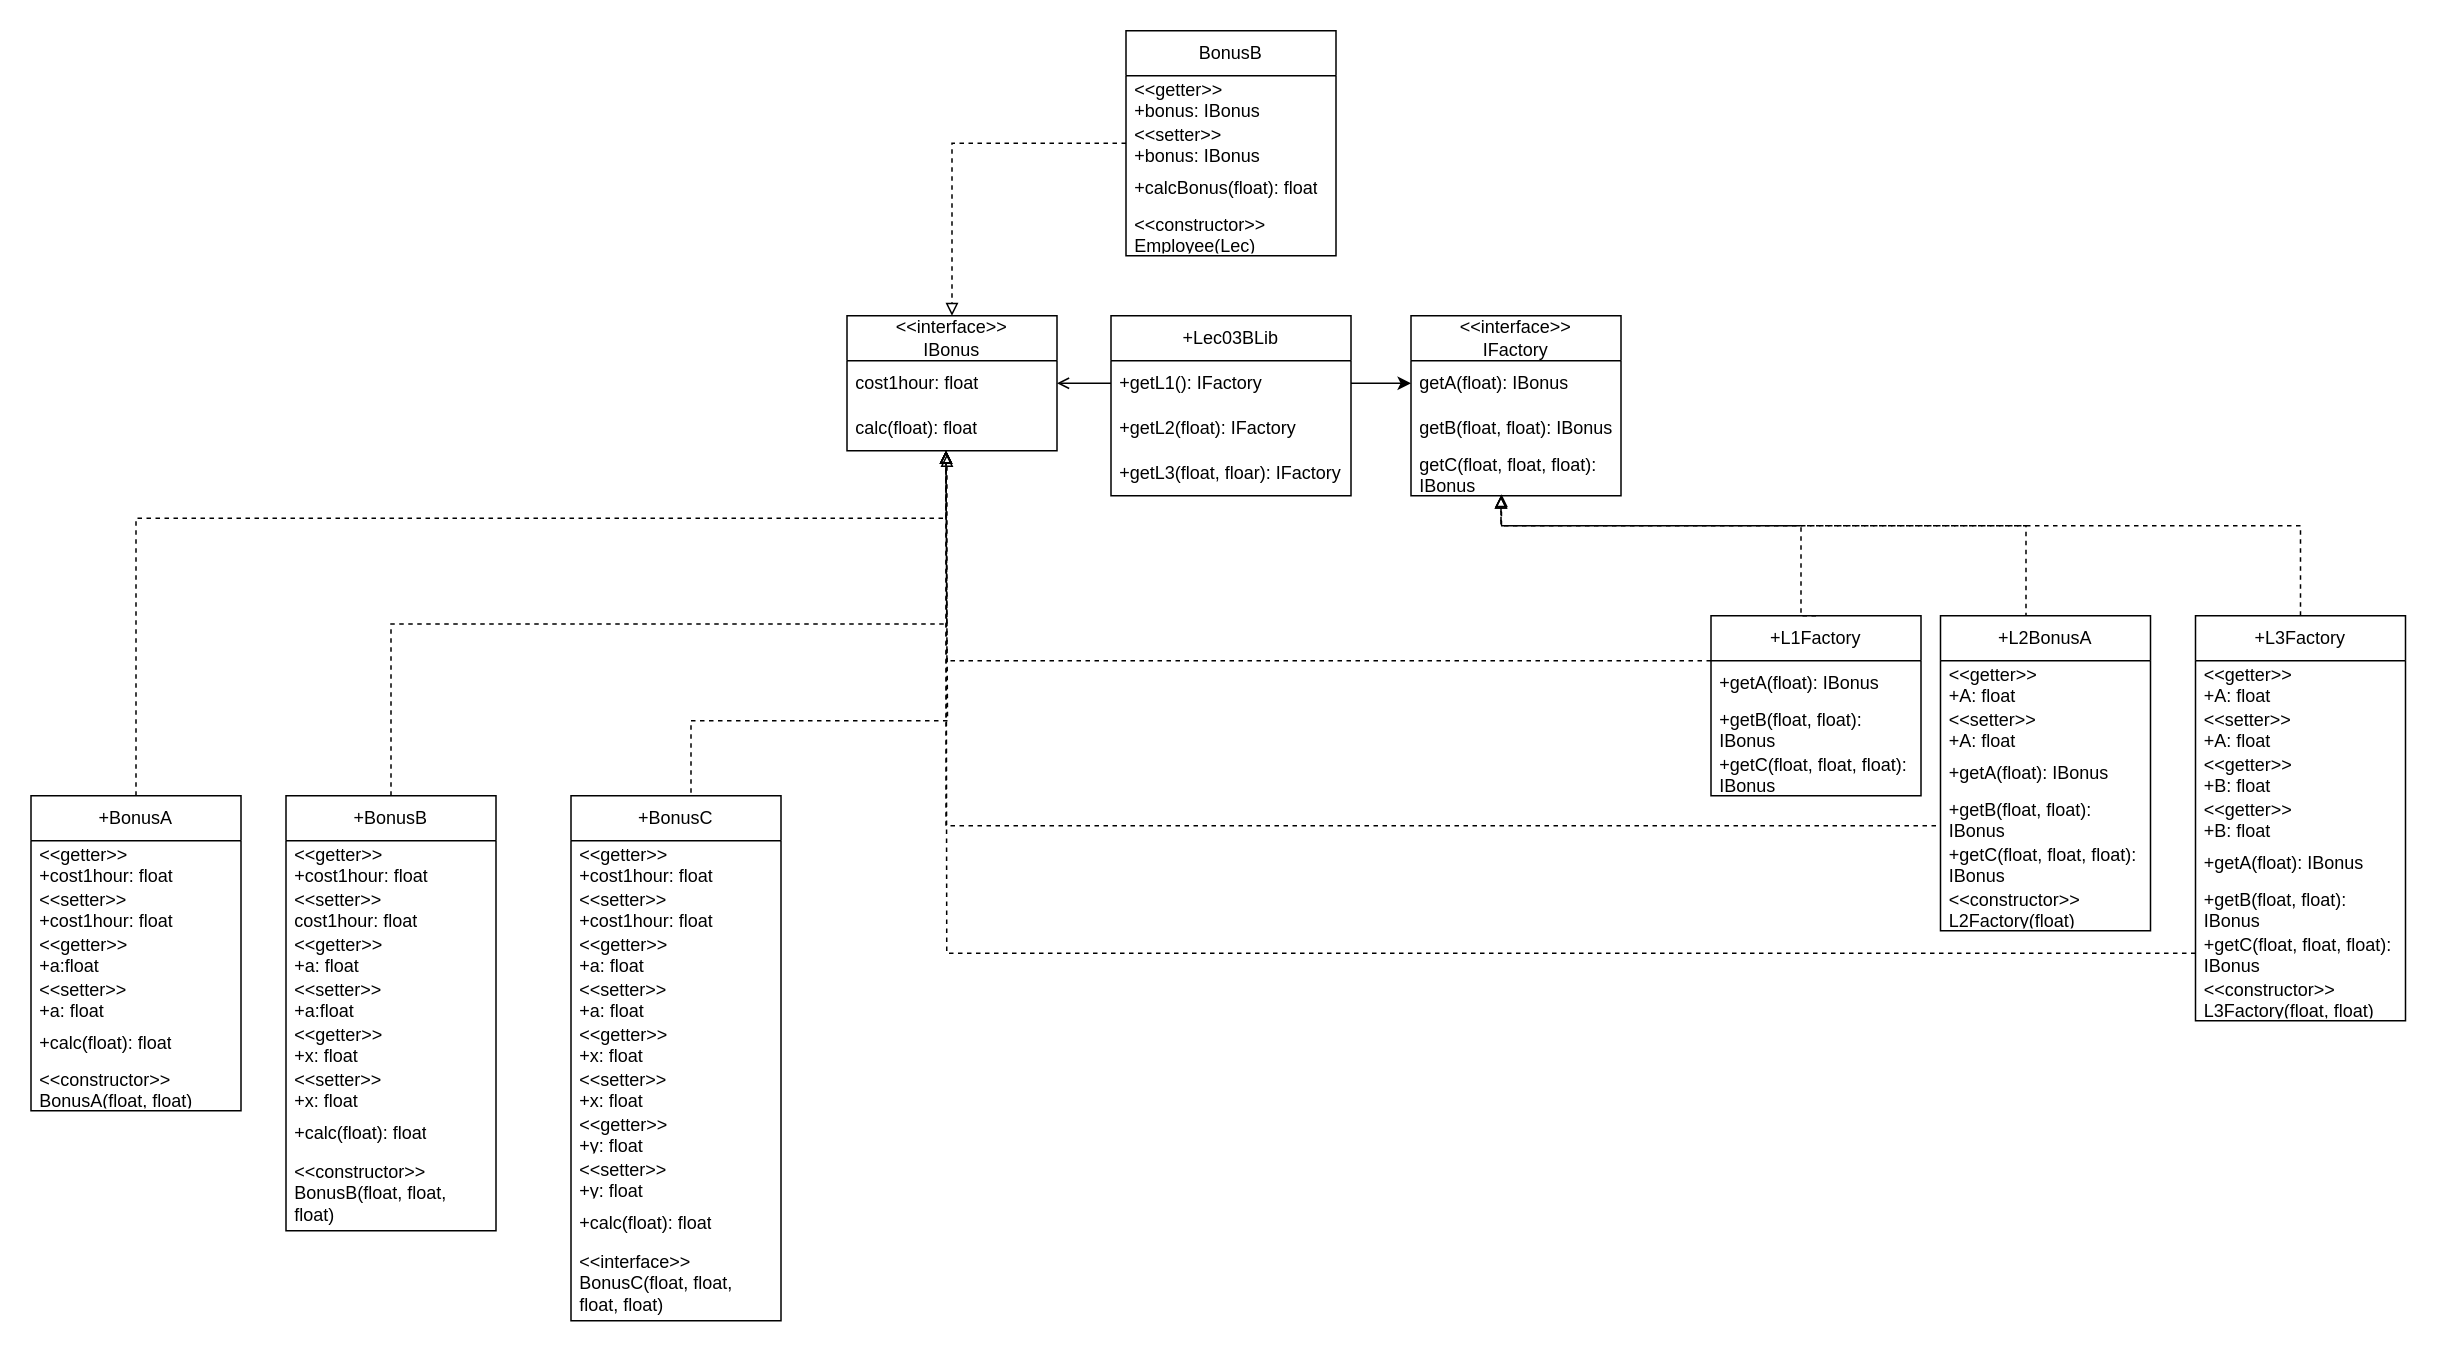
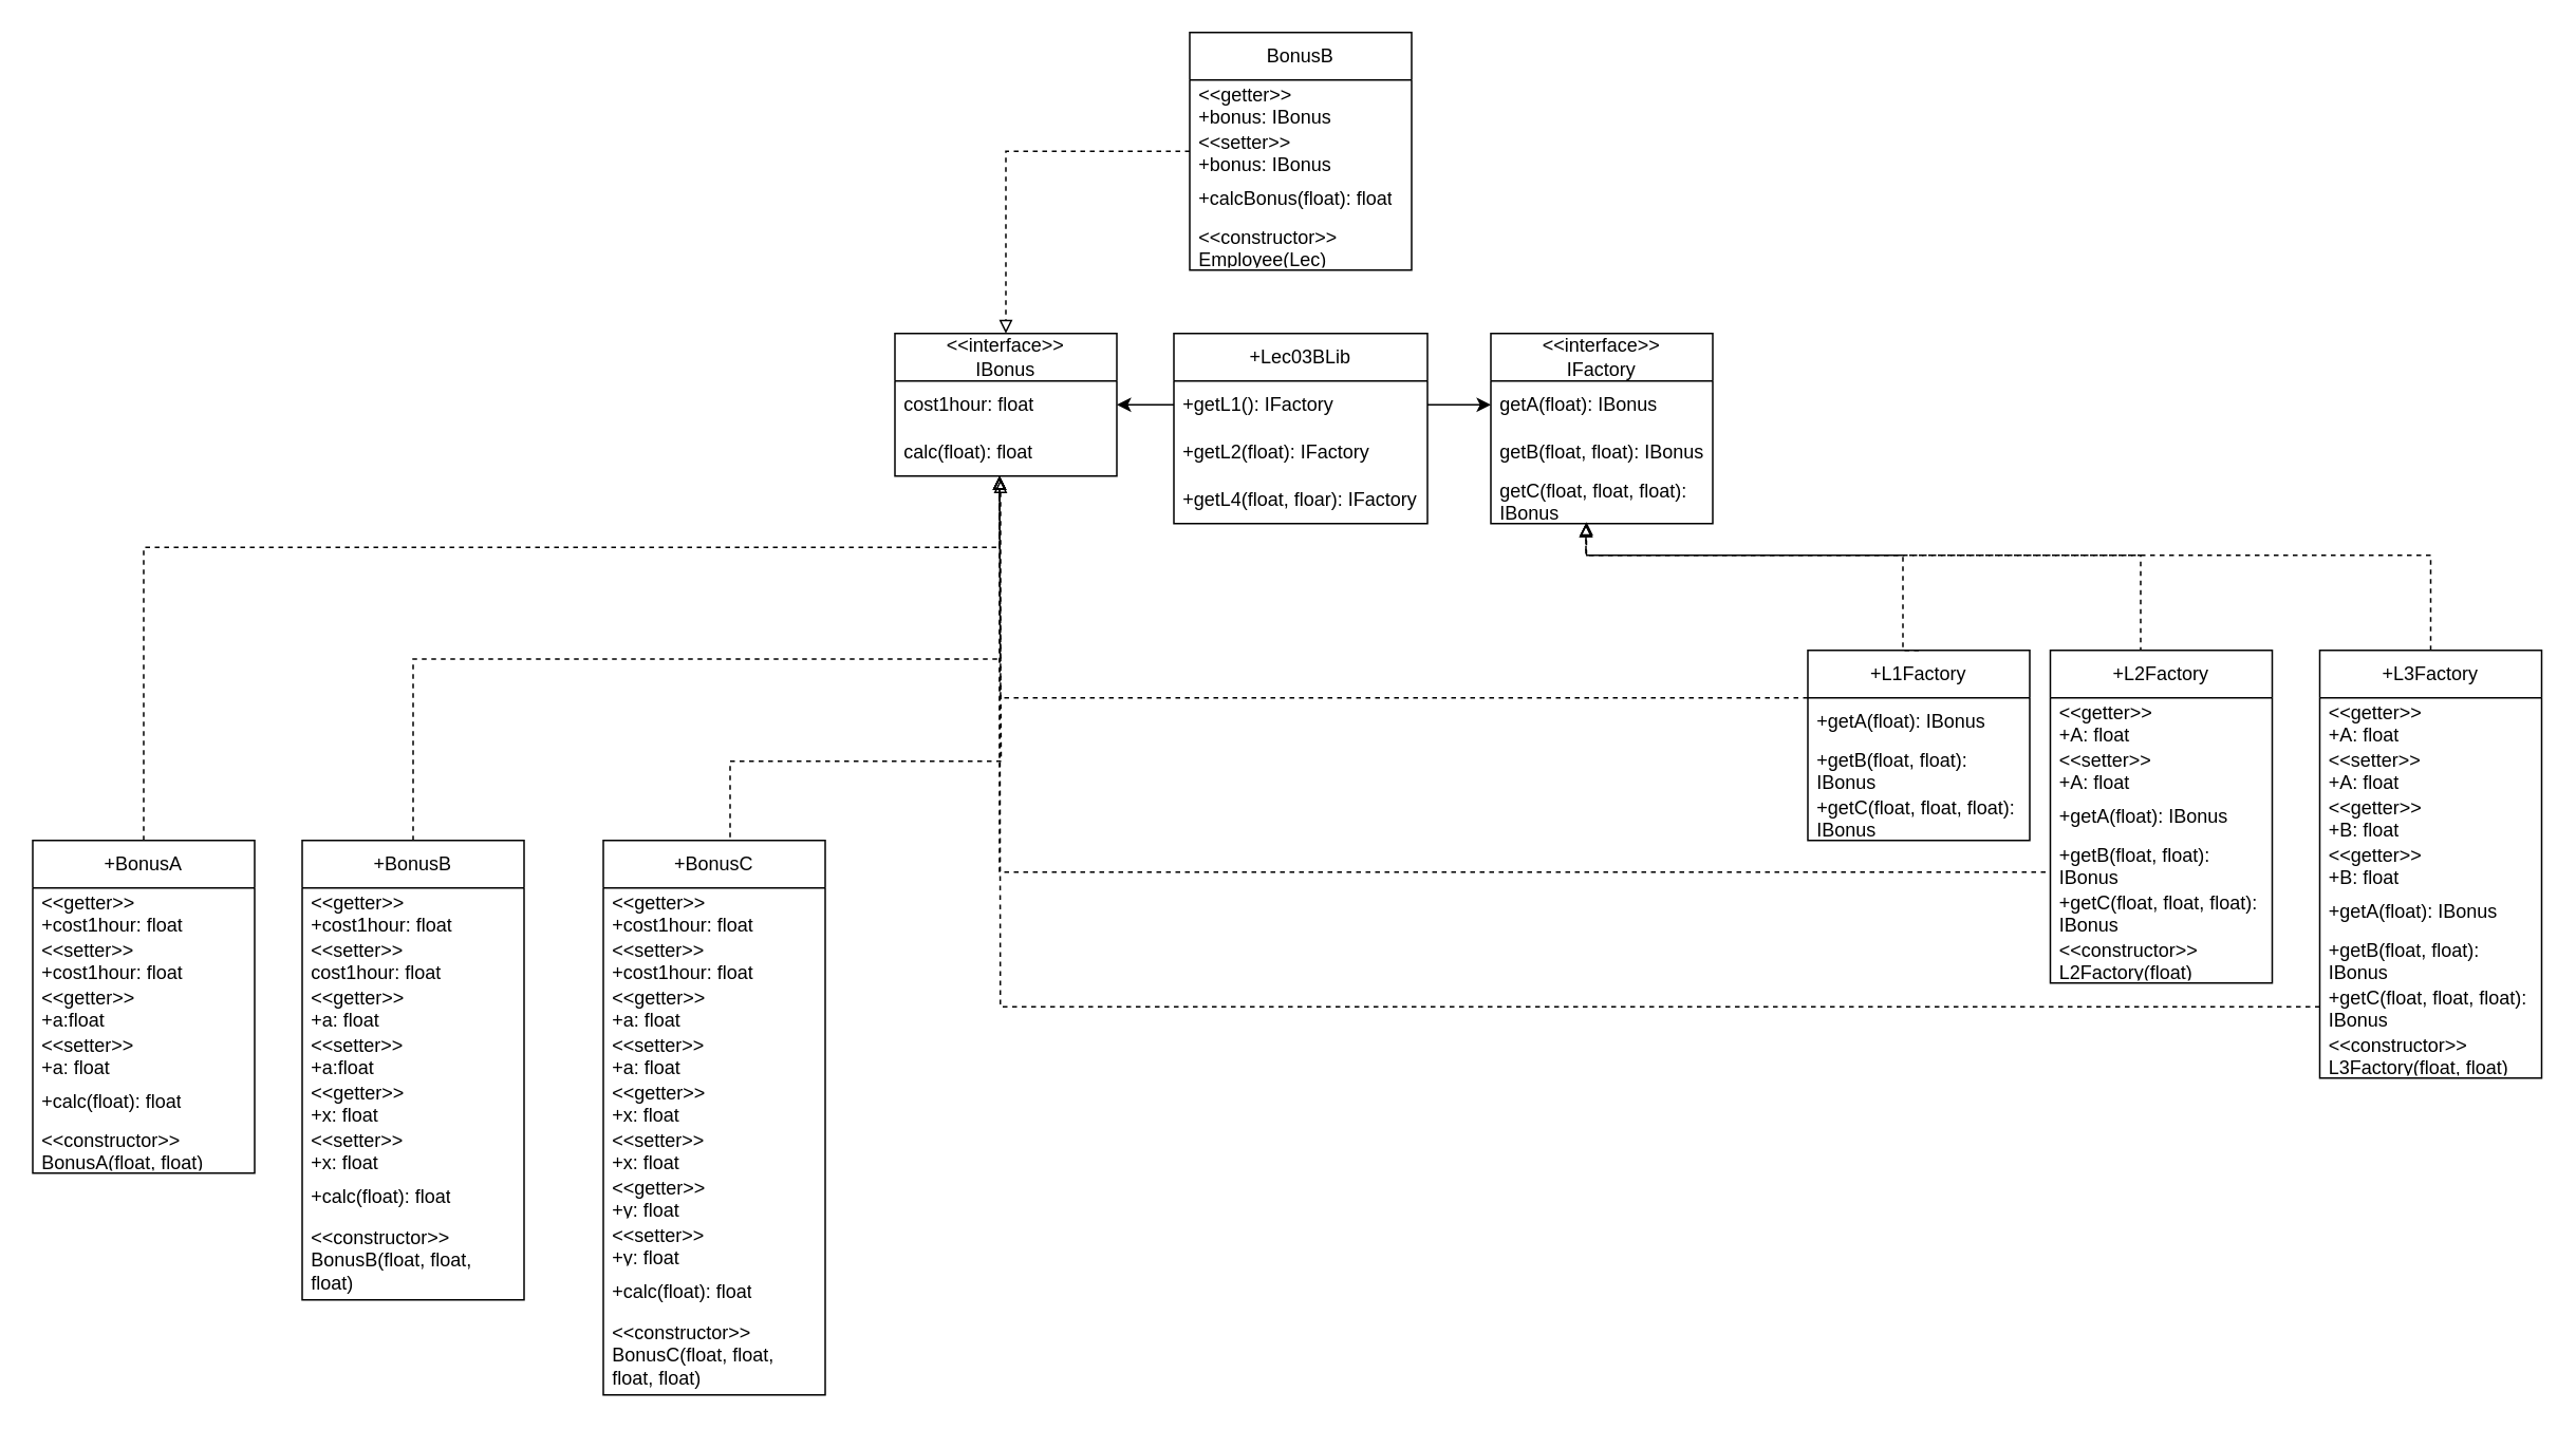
- <mxCell id="66" style="edgeStyle=orthogonalEdgeStyle;rounded=0;orthogonalLoop=1;jettySize=auto;html=1;exitX=0;exitY=0.5;exitDx=0;exitDy=0;entryX=1;entryY=0.5;entryDx=0;entryDy=0;endArrow=open;" parent="1" source="3" target="60" edge="1"><mxGeometry relative="1" as="geometry" /></mxCell>
+ <mxCell id="66" style="edgeStyle=orthogonalEdgeStyle;rounded=0;orthogonalLoop=1;jettySize=auto;html=1;exitX=0;exitY=0.5;exitDx=0;exitDy=0;entryX=1;entryY=0.5;entryDx=0;entryDy=0;" parent="1" source="3" target="60" edge="1"><mxGeometry relative="1" as="geometry" /></mxCell>
- <mxCell id="5" value="+getL3(float, floar): IFactory" style="text;strokeColor=none;fillColor=none;align=left;verticalAlign=middle;spacingLeft=4;spacingRight=4;overflow=hidden;points=[[0,0.5],[1,0.5]];portConstraint=eastwest;rotatable=0;whiteSpace=wrap;html=1;" parent="2" vertex="1"><mxGeometry y="90" width="160" height="30" as="geometry" /></mxCell>
+ <mxCell id="5" value="+getL4(float, floar): IFactory" style="text;strokeColor=none;fillColor=none;align=left;verticalAlign=middle;spacingLeft=4;spacingRight=4;overflow=hidden;points=[[0,0.5],[1,0.5]];portConstraint=eastwest;rotatable=0;whiteSpace=wrap;html=1;" parent="2" vertex="1"><mxGeometry y="90" width="160" height="30" as="geometry" /></mxCell>
- <mxCell id="11" value="+L2&lt;span style=&quot;background-color: initial;&quot;&gt;BonusA&lt;/span&gt;" style="swimlane;fontStyle=0;childLayout=stackLayout;horizontal=1;startSize=30;horizontalStack=0;resizeParent=1;resizeParentMax=0;resizeLast=0;collapsible=1;marginBottom=0;whiteSpace=wrap;html=1;" parent="1" vertex="1"><mxGeometry x="1293" y="410" width="140" height="210" as="geometry" /></mxCell>
+ <mxCell id="11" value="+L2&lt;span style=&quot;background-color: initial;&quot;&gt;Factory&lt;/span&gt;" style="swimlane;fontStyle=0;childLayout=stackLayout;horizontal=1;startSize=30;horizontalStack=0;resizeParent=1;resizeParentMax=0;resizeLast=0;collapsible=1;marginBottom=0;whiteSpace=wrap;html=1;" parent="1" vertex="1"><mxGeometry x="1293" y="410" width="140" height="210" as="geometry" /></mxCell>
- <mxCell id="58" value="&amp;lt;&amp;lt;interface&amp;gt;&amp;gt;&amp;nbsp;&lt;div&gt;BonusC(float, float, float, float&lt;span style=&quot;background-color: initial;&quot;&gt;)&lt;/span&gt;&lt;/div&gt;" style="text;strokeColor=none;fillColor=none;align=left;verticalAlign=middle;spacingLeft=4;spacingRight=4;overflow=hidden;points=[[0,0.5],[1,0.5]];portConstraint=eastwest;rotatable=0;whiteSpace=wrap;html=1;" parent="48" vertex="1"><mxGeometry y="300" width="140" height="50" as="geometry" /></mxCell>
+ <mxCell id="58" value="&amp;lt;&amp;lt;constructor&amp;gt;&amp;gt;&amp;nbsp;&lt;div&gt;BonusC(float, float, float, float&lt;span style=&quot;background-color: initial;&quot;&gt;)&lt;/span&gt;&lt;/div&gt;" style="text;strokeColor=none;fillColor=none;align=left;verticalAlign=middle;spacingLeft=4;spacingRight=4;overflow=hidden;points=[[0,0.5],[1,0.5]];portConstraint=eastwest;rotatable=0;whiteSpace=wrap;html=1;" parent="48" vertex="1"><mxGeometry y="300" width="140" height="50" as="geometry" /></mxCell>
